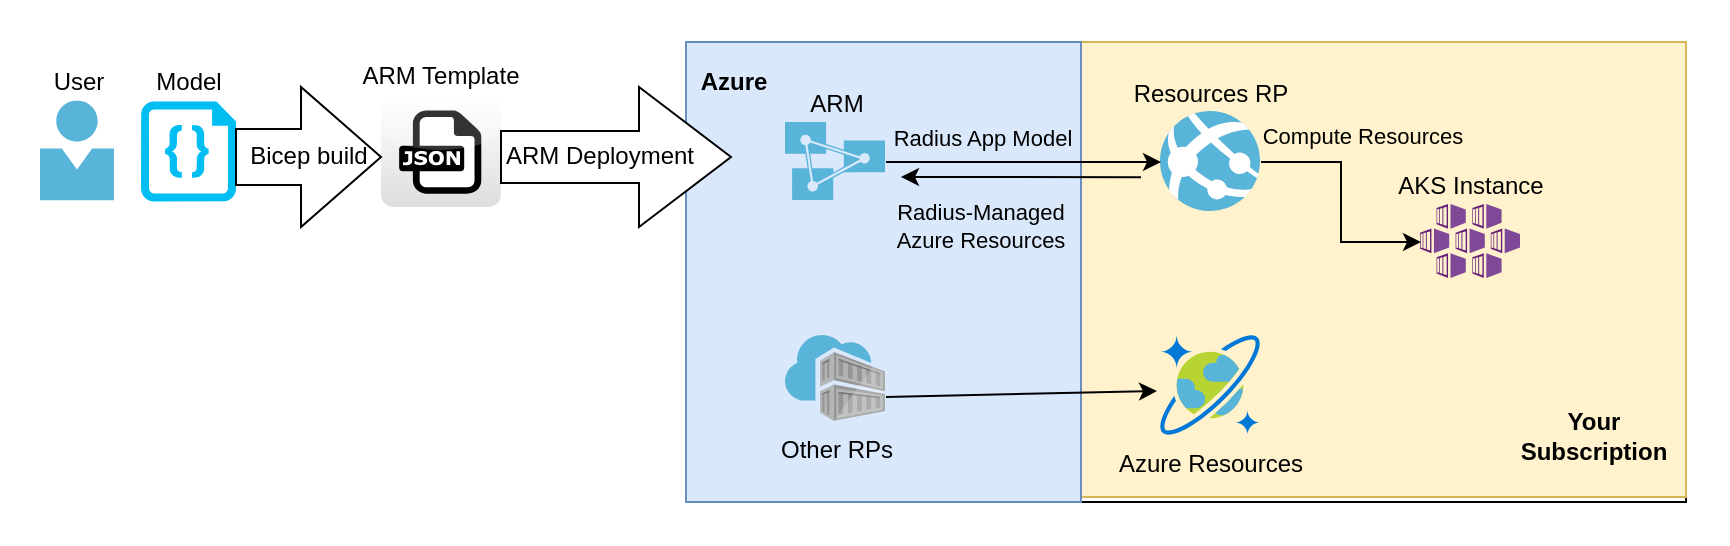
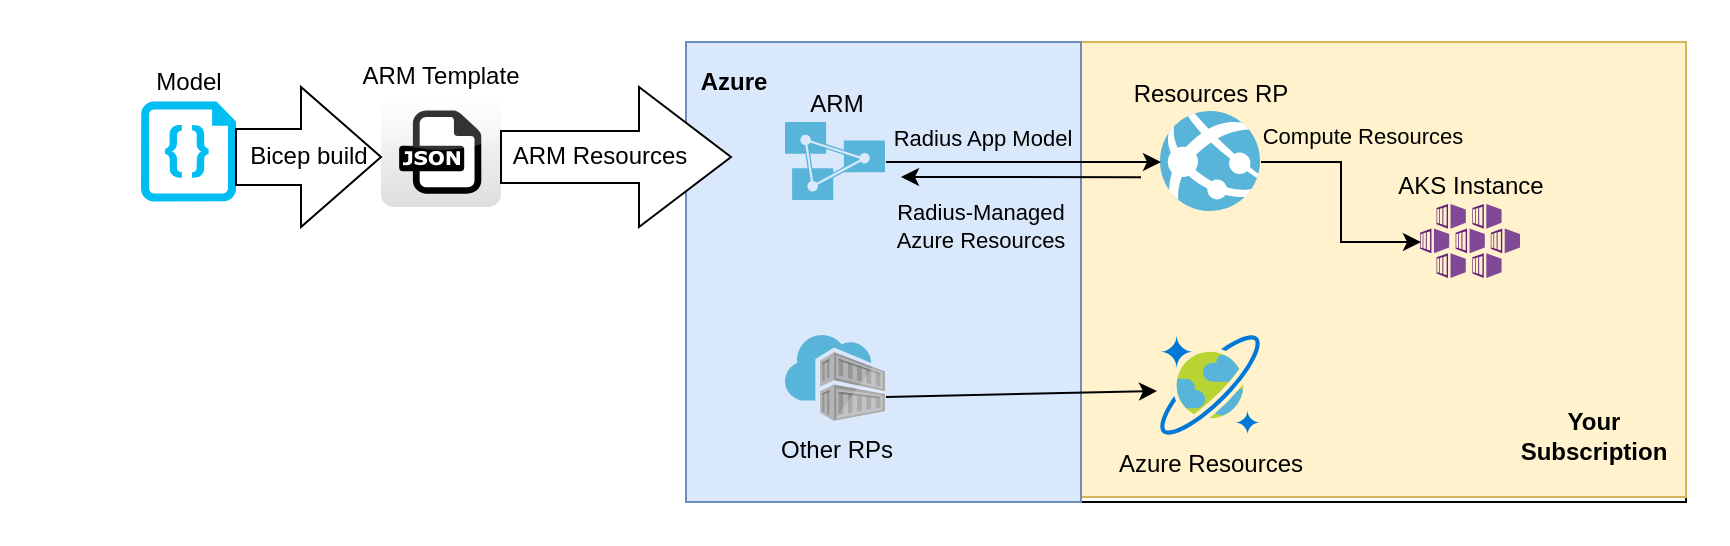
- <mxCell id="5" value="User" style="aspect=fixed;html=1;points=[];align=center;image;fontSize=12;image=img/lib/mscae/Person.svg;labelPosition=center;verticalLabelPosition=top;verticalAlign=bottom;" parent="1" vertex="1"><mxGeometry x="20" y="50.2" width="37" height="50" as="geometry" /></mxCell>
- <mxCell id="9" value="ARM Deployment" style="text;html=1;strokeColor=none;fillColor=none;align=center;verticalAlign=middle;whiteSpace=wrap;rounded=0;labelBackgroundColor=none;" parent="1" vertex="1"><mxGeometry x="250" y="68" width="100" height="20" as="geometry" /></mxCell>
+ <mxCell id="9" value="ARM Resources" style="text;html=1;strokeColor=none;fillColor=none;align=center;verticalAlign=middle;whiteSpace=wrap;rounded=0;labelBackgroundColor=none;" parent="1" vertex="1"><mxGeometry x="250" y="68" width="100" height="20" as="geometry" /></mxCell>
